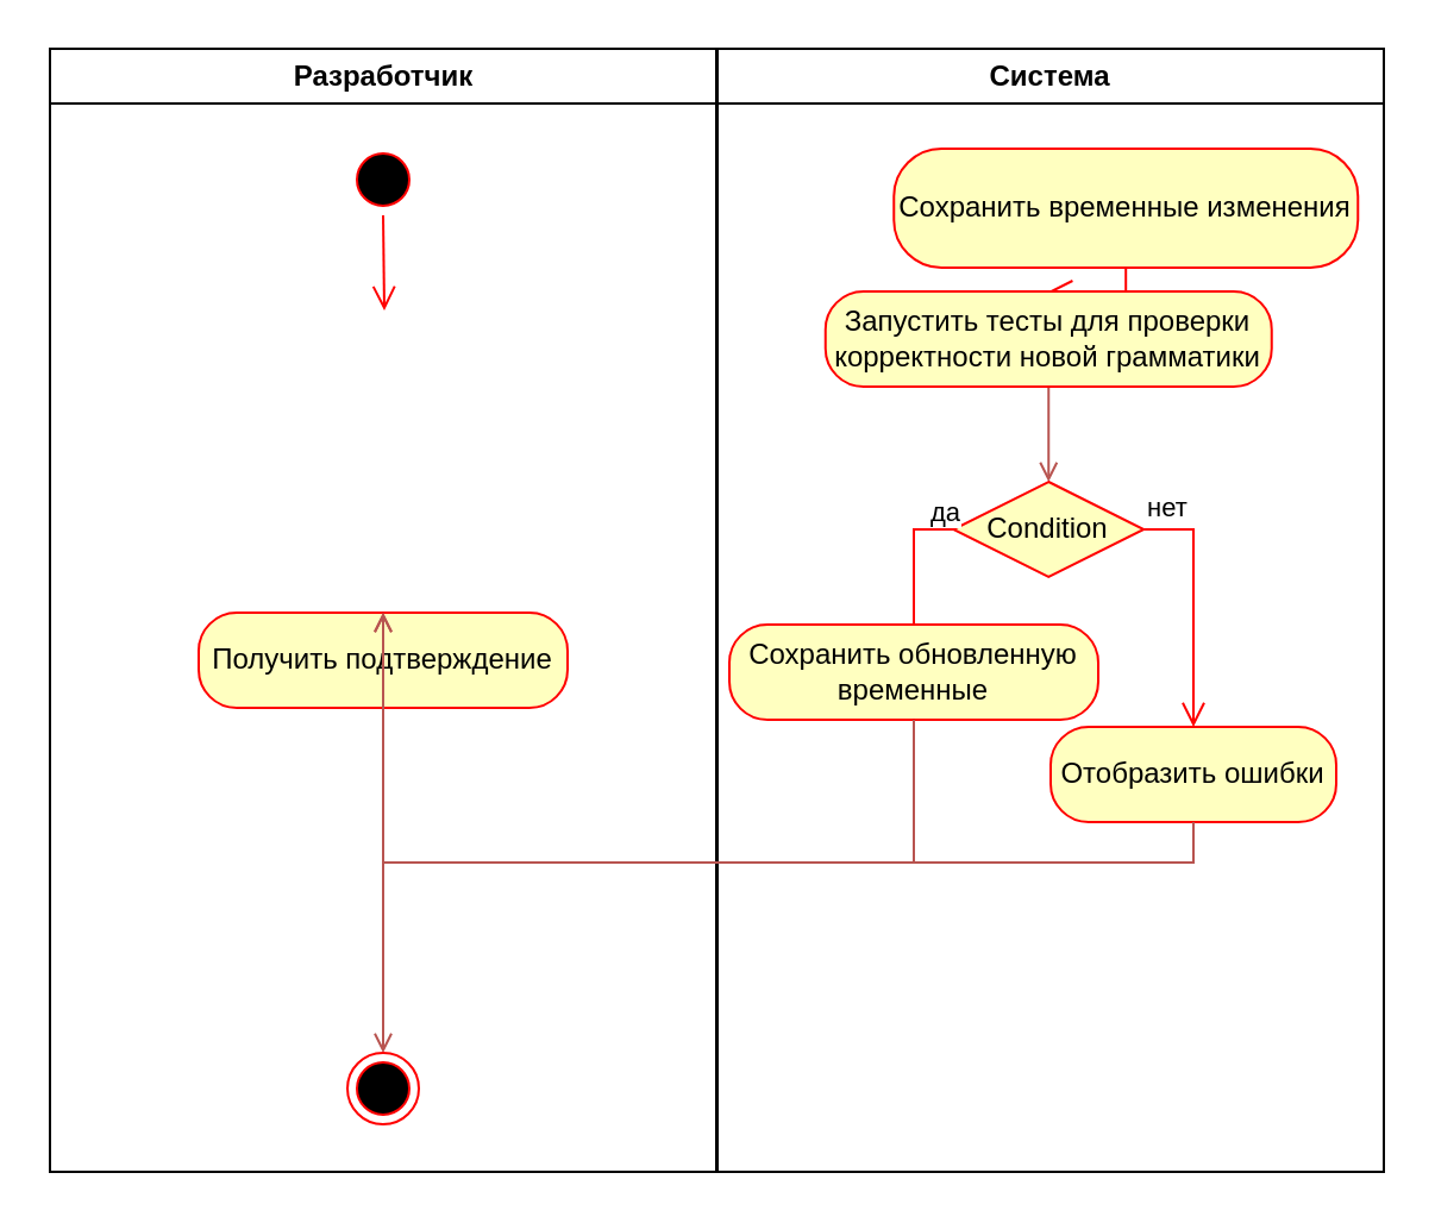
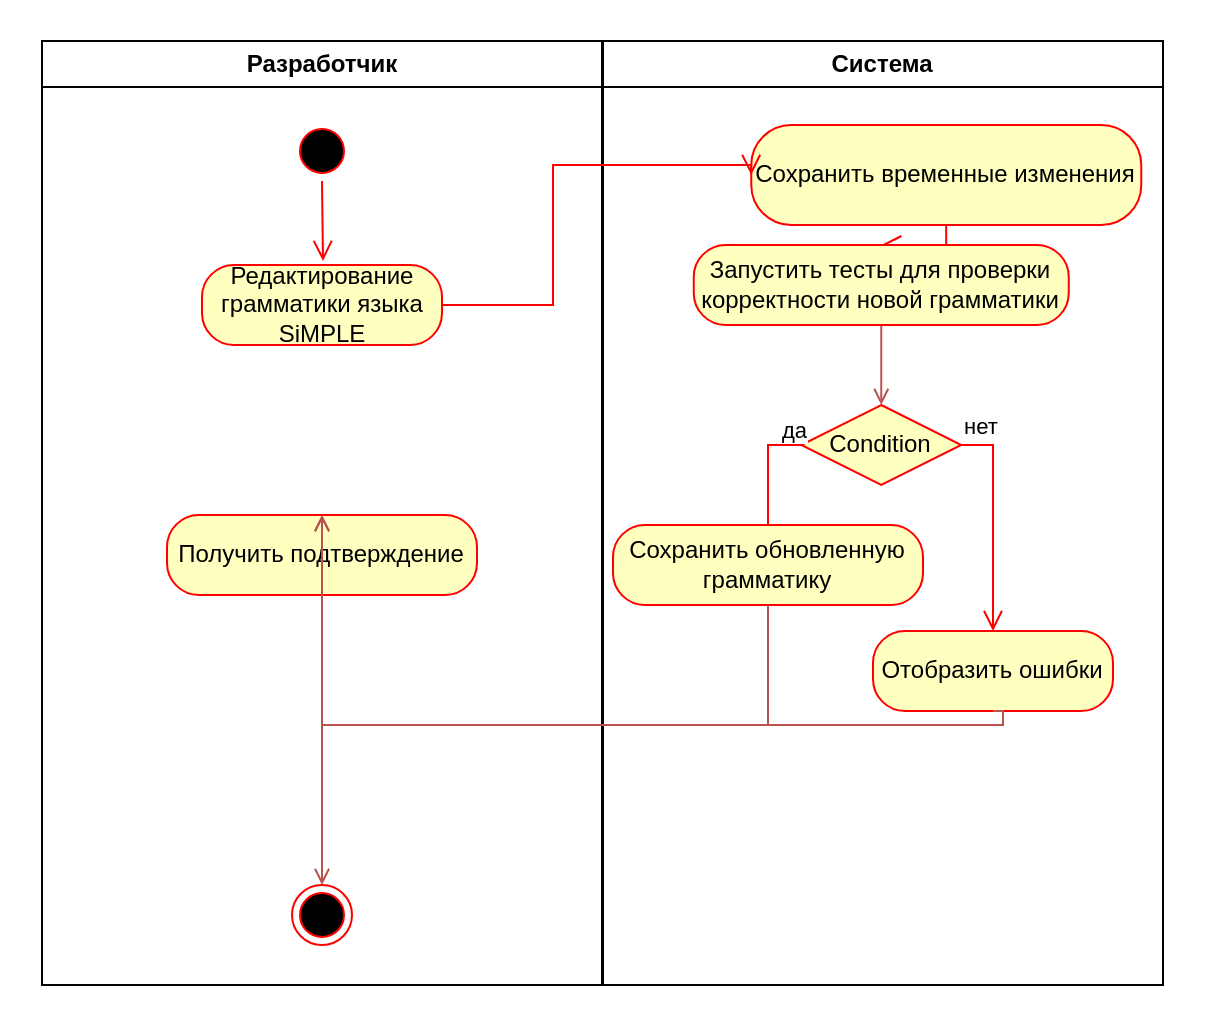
+ <mxCell id="19" value="" style="edgeStyle=orthogonalEdgeStyle;html=1;verticalAlign=bottom;endArrow=open;endSize=8;strokeColor=#ff0000;rounded=0;entryX=0;entryY=0.5;entryDx=0;entryDy=0;" edge="1" source="5" parent="1" target="10"><mxGeometry relative="1" as="geometry"><mxPoint x="135.5" y="232" as="targetPoint" /><Array as="points"><mxPoint x="276" y="152" /><mxPoint x="276" y="82" /></Array></mxGeometry></mxCell>
+ <mxCell id="5" value="Редактирование грамматики языка SiMPLE" style="rounded=1;whiteSpace=wrap;html=1;arcSize=40;fontColor=#000000;fillColor=#ffffc0;strokeColor=#ff0000;" vertex="1" parent="2"><mxGeometry x="80" y="112" width="120" height="40" as="geometry" /></mxCell>
- <mxCell id="17" value="Сохранить обновленную временные" style="rounded=1;whiteSpace=wrap;html=1;arcSize=40;fontColor=#000000;fillColor=#ffffc0;strokeColor=#ff0000;" vertex="1" parent="9"><mxGeometry x="5" y="242" width="155" height="40" as="geometry" /></mxCell>
+ <mxCell id="17" value="Сохранить обновленную грамматику" style="rounded=1;whiteSpace=wrap;html=1;arcSize=40;fontColor=#000000;fillColor=#ffffc0;strokeColor=#ff0000;" vertex="1" parent="9"><mxGeometry x="5" y="242" width="155" height="40" as="geometry" /></mxCell>
- <mxCell id="18" value="Отобразить ошибки" style="rounded=1;whiteSpace=wrap;html=1;arcSize=40;fontColor=#000000;fillColor=#ffffc0;strokeColor=#ff0000;" vertex="1" parent="9"><mxGeometry x="140" y="285" width="120" height="40" as="geometry" /></mxCell>
+ <mxCell id="18" value="Отобразить ошибки" style="rounded=1;whiteSpace=wrap;html=1;arcSize=40;fontColor=#000000;fillColor=#ffffc0;strokeColor=#ff0000;" vertex="1" parent="9"><mxGeometry x="135" y="295" width="120" height="40" as="geometry" /></mxCell>
